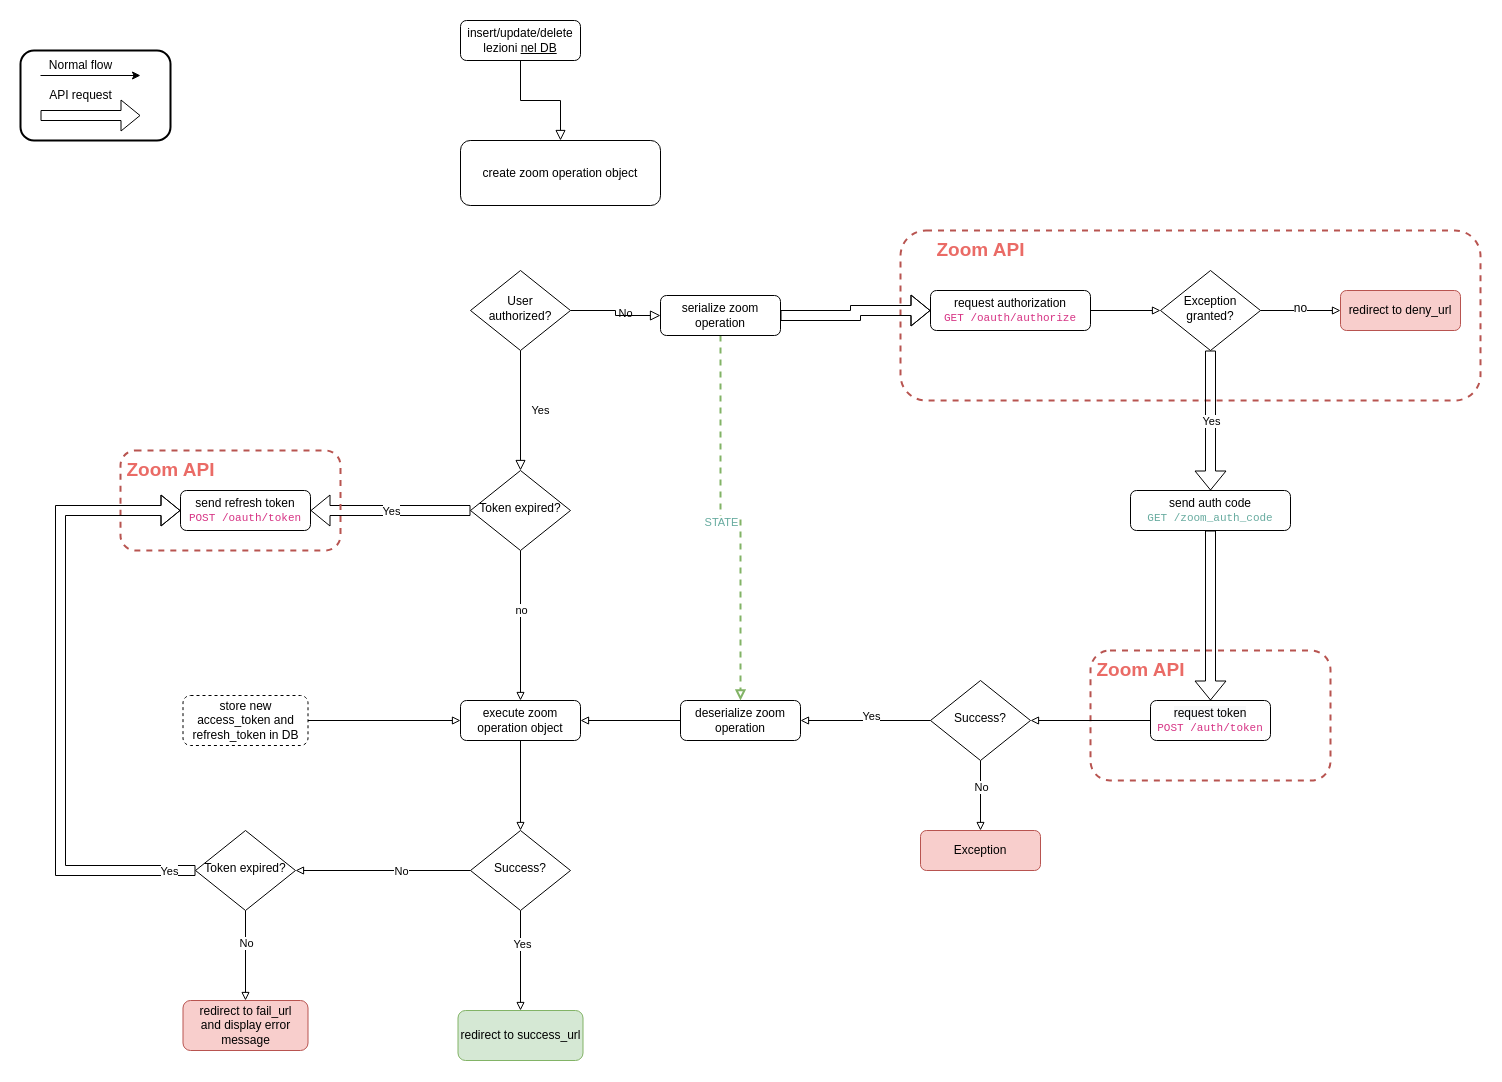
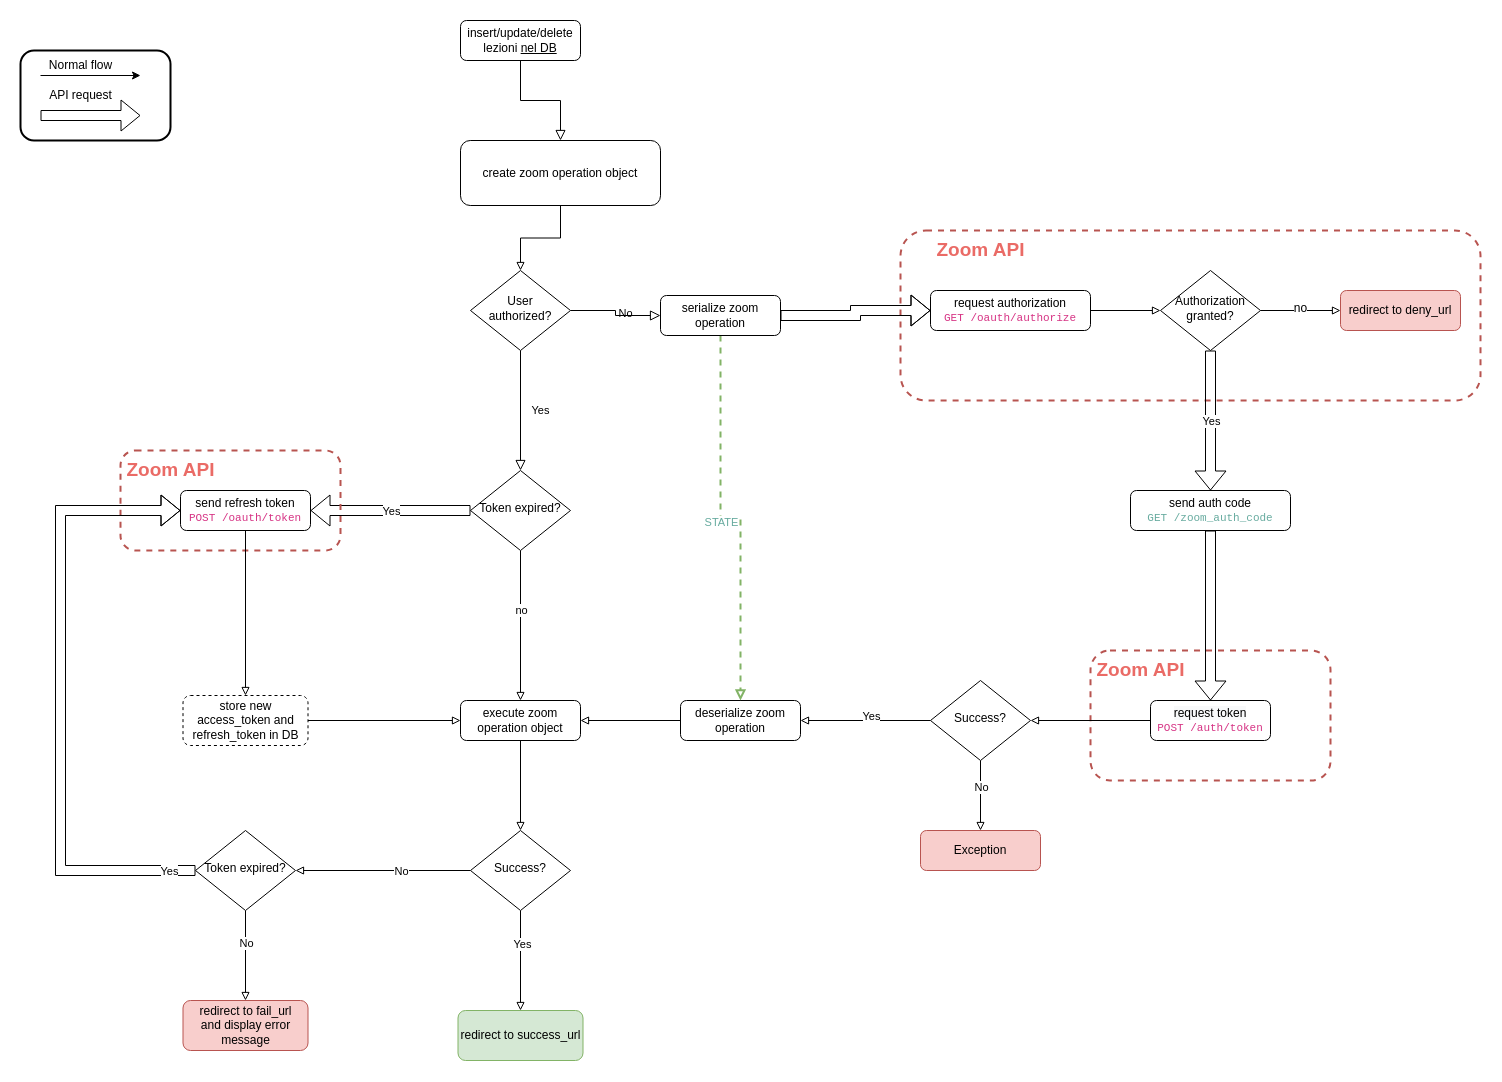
+ <mxCell id="29" style="edgeStyle=orthogonalEdgeStyle;rounded=0;orthogonalLoop=1;jettySize=auto;html=1;exitX=0.5;exitY=1;exitDx=0;exitDy=0;entryX=0.5;entryY=0;entryDx=0;entryDy=0;endArrow=block;endFill=0;" edge="1" parent="1" source="32" target="9"><mxGeometry relative="1" as="geometry"><mxPoint x="520" y="180" as="sourcePoint" /></mxGeometry></mxCell>
- <mxCell id="18" value="Exception&lt;br&gt;granted?" style="rhombus;whiteSpace=wrap;html=1;shadow=0;fontFamily=Helvetica;fontSize=12;align=center;strokeWidth=1;spacing=6;spacingTop=-4;" parent="1" vertex="1"><mxGeometry x="1160.01" y="270" width="100" height="80" as="geometry" /></mxCell>
+ <mxCell id="18" value="Authorization&lt;br&gt;granted?" style="rhombus;whiteSpace=wrap;html=1;shadow=0;fontFamily=Helvetica;fontSize=12;align=center;strokeWidth=1;spacing=6;spacingTop=-4;" parent="1" vertex="1"><mxGeometry x="1160.01" y="270" width="100" height="80" as="geometry" /></mxCell>
+ <mxCell id="47" style="edgeStyle=orthogonalEdgeStyle;rounded=0;orthogonalLoop=1;jettySize=auto;html=1;exitX=0.5;exitY=1;exitDx=0;exitDy=0;fontColor=#000000;endArrow=block;endFill=0;strokeWidth=1;entryX=0.5;entryY=0;entryDx=0;entryDy=0;" edge="1" parent="1" source="48" target="50"><mxGeometry relative="1" as="geometry"><mxPoint x="245" y="600" as="targetPoint" /></mxGeometry></mxCell>
